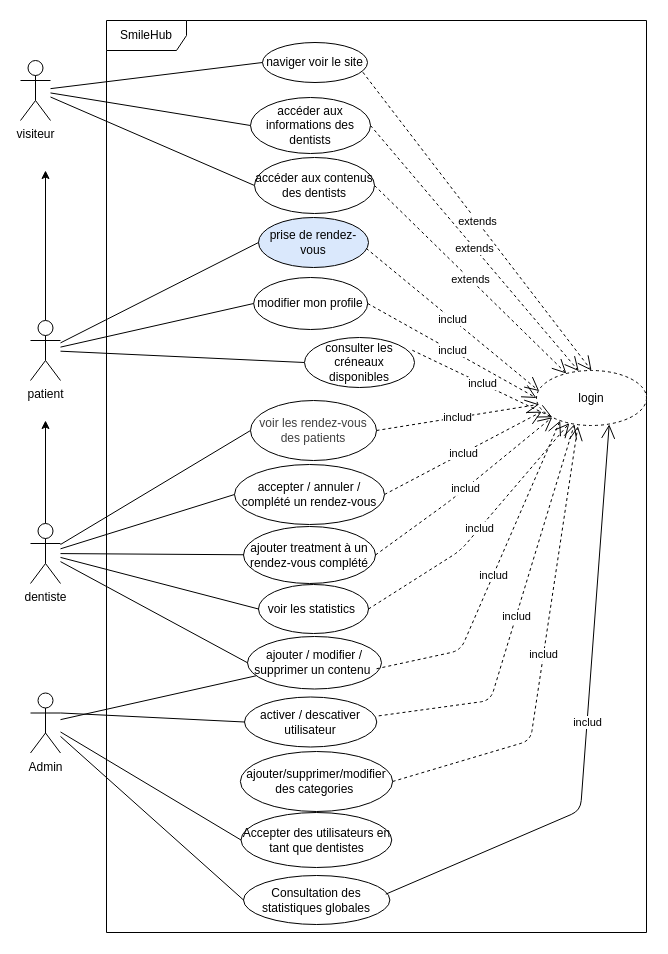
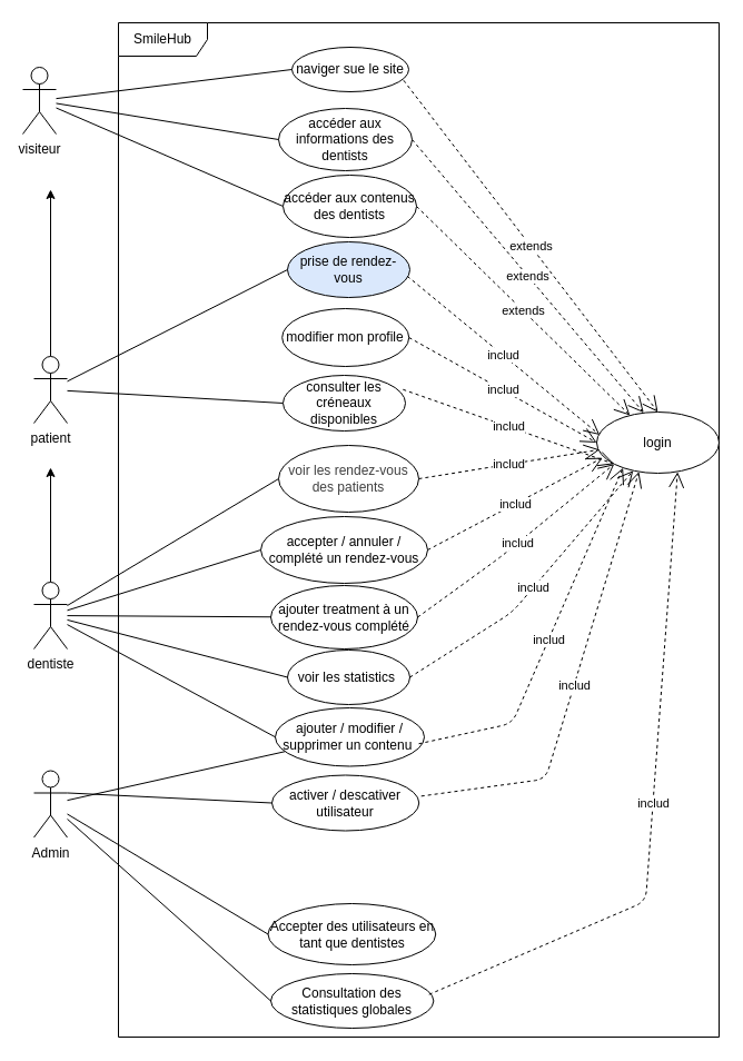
- <mxCell id="7" value="naviger voir le site" style="ellipse;whiteSpace=wrap;html=1;" parent="1" vertex="1"><mxGeometry x="262" y="42" width="105" height="40" as="geometry" /></mxCell>
+ <mxCell id="7" value="naviger sue le site" style="ellipse;whiteSpace=wrap;html=1;" parent="1" vertex="1"><mxGeometry x="262" y="42" width="105" height="40" as="geometry" /></mxCell>
- <mxCell id="14" value="" style="endArrow=none;html=1;entryX=0;entryY=0.5;entryDx=0;entryDy=0;" parent="1" source="36" target="10" edge="1"><mxGeometry width="50" height="50" relative="1" as="geometry"><mxPoint x="110" y="280" as="sourcePoint" /><mxPoint x="290" y="155" as="targetPoint" /></mxGeometry></mxCell>
- <mxCell id="40" value="&lt;span&gt;consulter les créneaux disponibles&lt;/span&gt;" style="ellipse;whiteSpace=wrap;html=1;" parent="1" vertex="1"><mxGeometry x="304" y="337" width="110" height="50" as="geometry" /></mxCell>
+ <mxCell id="40" value="&lt;span&gt;consulter les créneaux disponibles&lt;/span&gt;" style="ellipse;whiteSpace=wrap;html=1;" parent="1" vertex="1"><mxGeometry x="254" y="337" width="110" height="50" as="geometry" /></mxCell>
- <mxCell id="27" value="login" style="ellipse;whiteSpace=wrap;html=1;dashed=1;" parent="1" vertex="1"><mxGeometry x="536" y="370" width="110" height="55" as="geometry" /></mxCell>
+ <mxCell id="27" value="login" style="ellipse;whiteSpace=wrap;html=1;" parent="1" vertex="1"><mxGeometry x="536" y="370" width="110" height="55" as="geometry" /></mxCell>
- <mxCell id="34" value="includ" style="endArrow=open;endSize=12;dashed=0;html=1;exitX=0.972;exitY=0.381;exitDx=0;exitDy=0;entryX=0.661;entryY=0.979;entryDx=0;entryDy=0;exitPerimeter=0;entryPerimeter=0;" parent="1" source="23" target="27" edge="1"><mxGeometry width="160" relative="1" as="geometry"><mxPoint x="450" y="314" as="sourcePoint" /><mxPoint x="660" y="482.5" as="targetPoint" /><Array as="points"><mxPoint x="580" y="810" /></Array></mxGeometry></mxCell>
+ <mxCell id="34" value="includ" style="endArrow=open;endSize=12;dashed=1;html=1;exitX=0.972;exitY=0.381;exitDx=0;exitDy=0;entryX=0.661;entryY=0.979;entryDx=0;entryDy=0;exitPerimeter=0;entryPerimeter=0;" parent="1" source="23" target="27" edge="1"><mxGeometry width="160" relative="1" as="geometry"><mxPoint x="450" y="314" as="sourcePoint" /><mxPoint x="660" y="482.5" as="targetPoint" /><Array as="points"><mxPoint x="580" y="810" /></Array></mxGeometry></mxCell>
- <mxCell id="33" value="includ" style="endArrow=open;endSize=12;dashed=1;html=1;entryX=0.376;entryY=1.015;entryDx=0;entryDy=0;entryPerimeter=0;exitX=1;exitY=0.5;exitDx=0;exitDy=0;" parent="1" source="21" target="27" edge="1"><mxGeometry width="160" relative="1" as="geometry"><mxPoint x="430" y="294" as="sourcePoint" /><mxPoint x="640" y="462.5" as="targetPoint" /><Array as="points"><mxPoint x="530" y="740" /></Array></mxGeometry></mxCell>
- <mxCell id="21" value="ajouter/supprimer/modifier des categories&amp;nbsp;" style="ellipse;whiteSpace=wrap;html=1;" parent="1" vertex="1"><mxGeometry x="239.87" y="751" width="152.25" height="60" as="geometry" /></mxCell>
